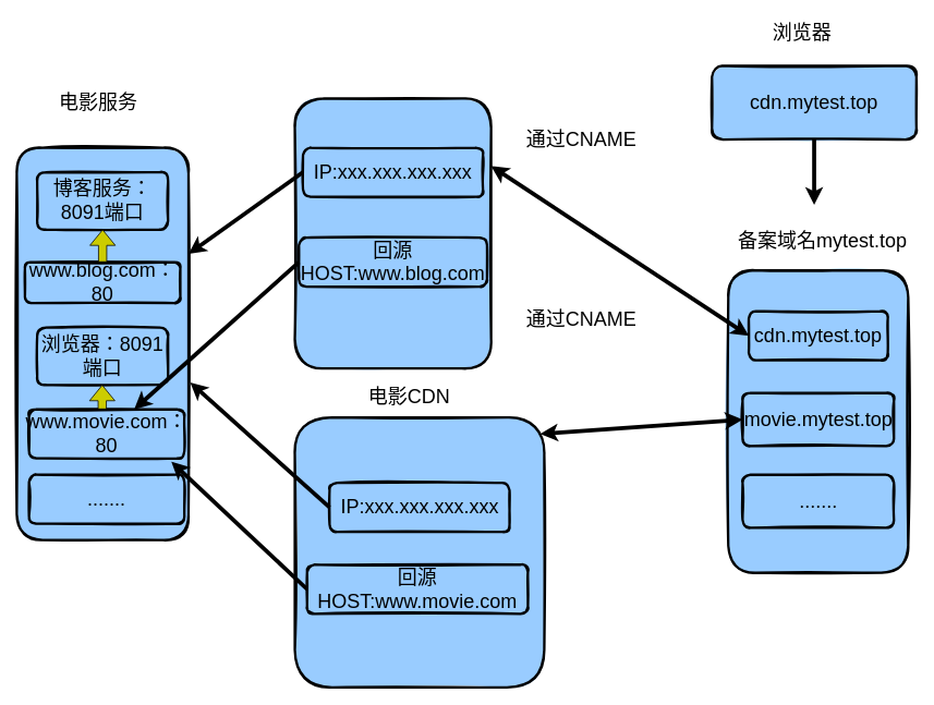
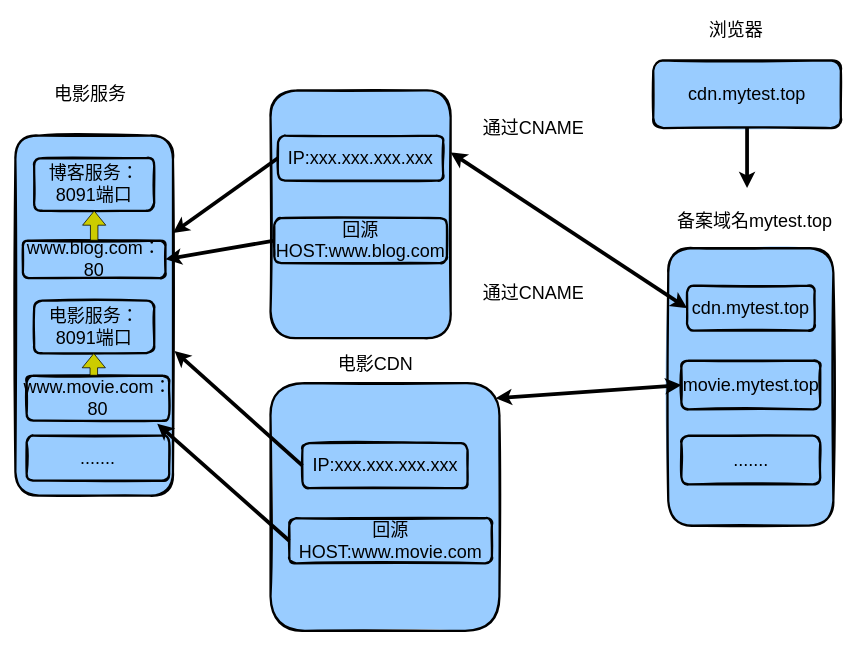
- <mxCell id="15" value="" style="endArrow=classic;html=1;rounded=0;fontSize=24;fillColor=#CCCC00;exitX=0;exitY=0.5;exitDx=0;exitDy=0;strokeWidth=5;" edge="1" parent="1" source="14" target="6"><mxGeometry width="50" height="50" relative="1" as="geometry"><mxPoint x="455" y="435" as="sourcePoint" /><mxPoint x="205" y="425" as="targetPoint" /></mxGeometry></mxCell>
+ <mxCell id="15" value="" style="endArrow=classic;html=1;rounded=0;fontSize=24;fillColor=#CCCC00;exitX=0;exitY=0.5;exitDx=0;exitDy=0;strokeWidth=5;entryX=1;entryY=0.5;entryDx=0;entryDy=0;" edge="1" parent="1" source="14" target="4"><mxGeometry width="50" height="50" relative="1" as="geometry"><mxPoint x="455" y="435" as="sourcePoint" /><mxPoint x="205" y="425" as="targetPoint" /></mxGeometry></mxCell>
- <mxCell id="7" value="浏览器：8091端口" style="rounded=1;whiteSpace=wrap;html=1;shadow=0;glass=0;sketch=1;fillStyle=solid;strokeWidth=3;fontSize=24;fillColor=#99CCFF;gradientColor=none;" vertex="1" parent="1"><mxGeometry x="45" y="400" width="160" height="70" as="geometry" /></mxCell>
+ <mxCell id="7" value="电影服务：8091端口" style="rounded=1;whiteSpace=wrap;html=1;shadow=0;glass=0;sketch=1;fillStyle=solid;strokeWidth=3;fontSize=24;fillColor=#99CCFF;gradientColor=none;" vertex="1" parent="1"><mxGeometry x="45" y="400" width="160" height="70" as="geometry" /></mxCell>
- <mxCell id="19" value="回源HOST:www.movie.com" style="rounded=1;whiteSpace=wrap;html=1;shadow=0;glass=0;sketch=1;fillStyle=solid;strokeWidth=3;fontSize=24;fillColor=#99CCFF;gradientColor=none;" vertex="1" parent="1"><mxGeometry x="375" y="690" width="270" height="60" as="geometry" /></mxCell>
+ <mxCell id="19" value="回源HOST:www.movie.com" style="rounded=1;whiteSpace=wrap;html=1;shadow=0;glass=0;sketch=1;fillStyle=solid;strokeWidth=3;fontSize=24;fillColor=#99CCFF;gradientColor=none;" vertex="1" parent="1"><mxGeometry x="385" y="690" width="270" height="60" as="geometry" /></mxCell>
